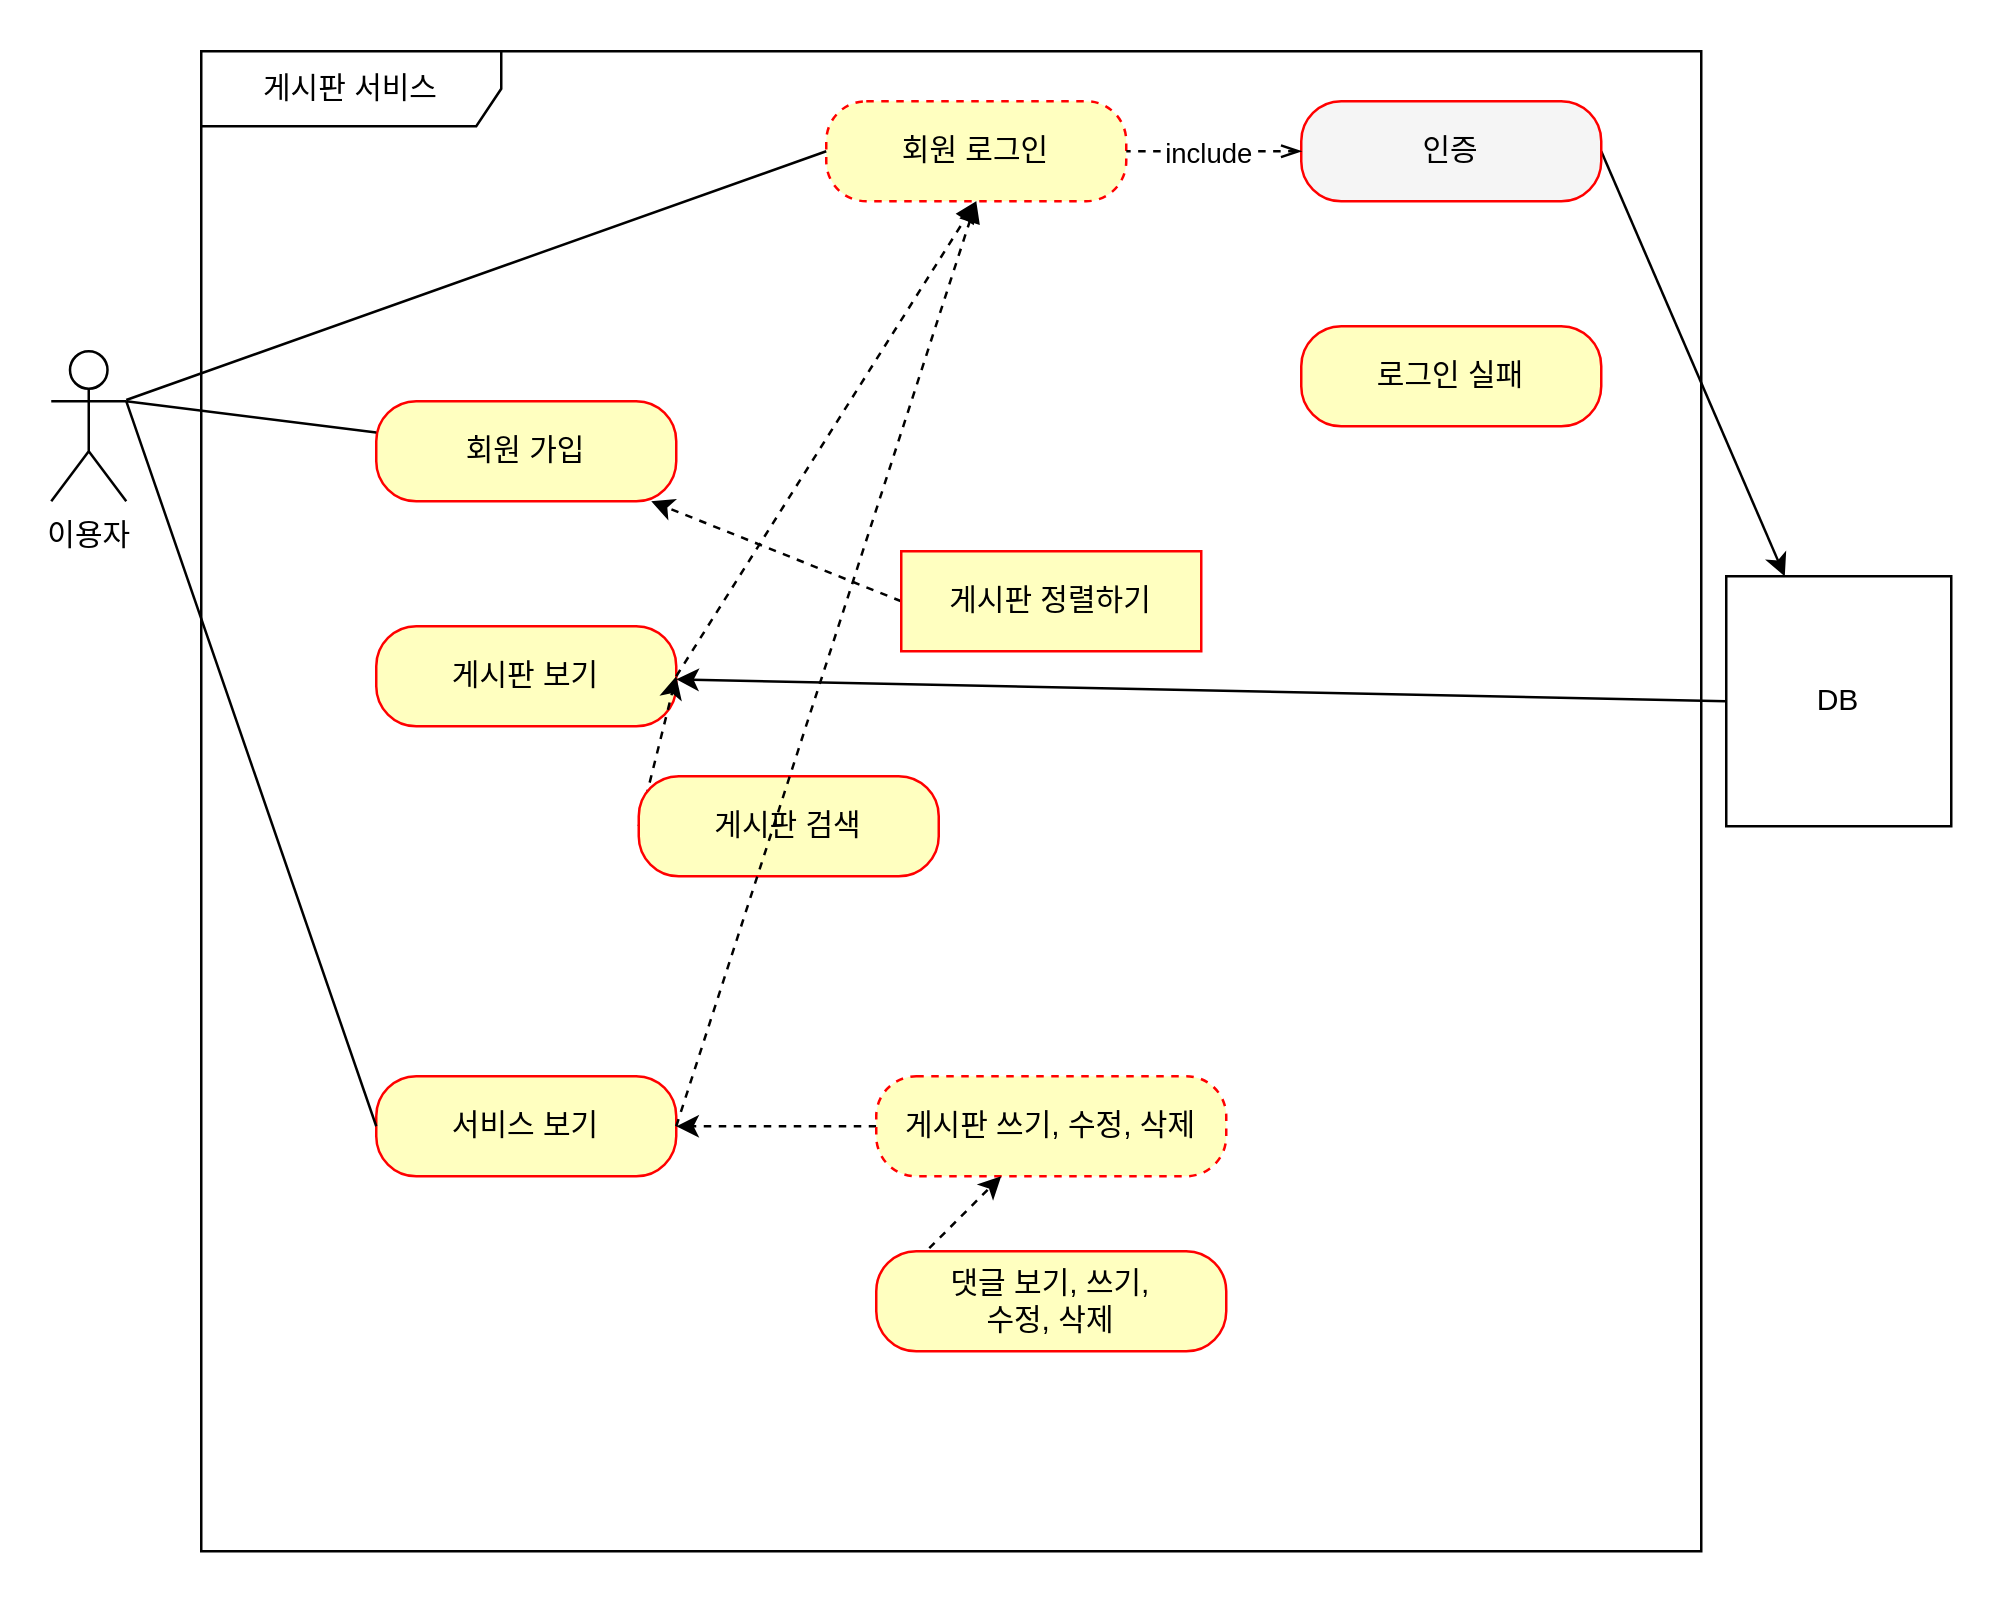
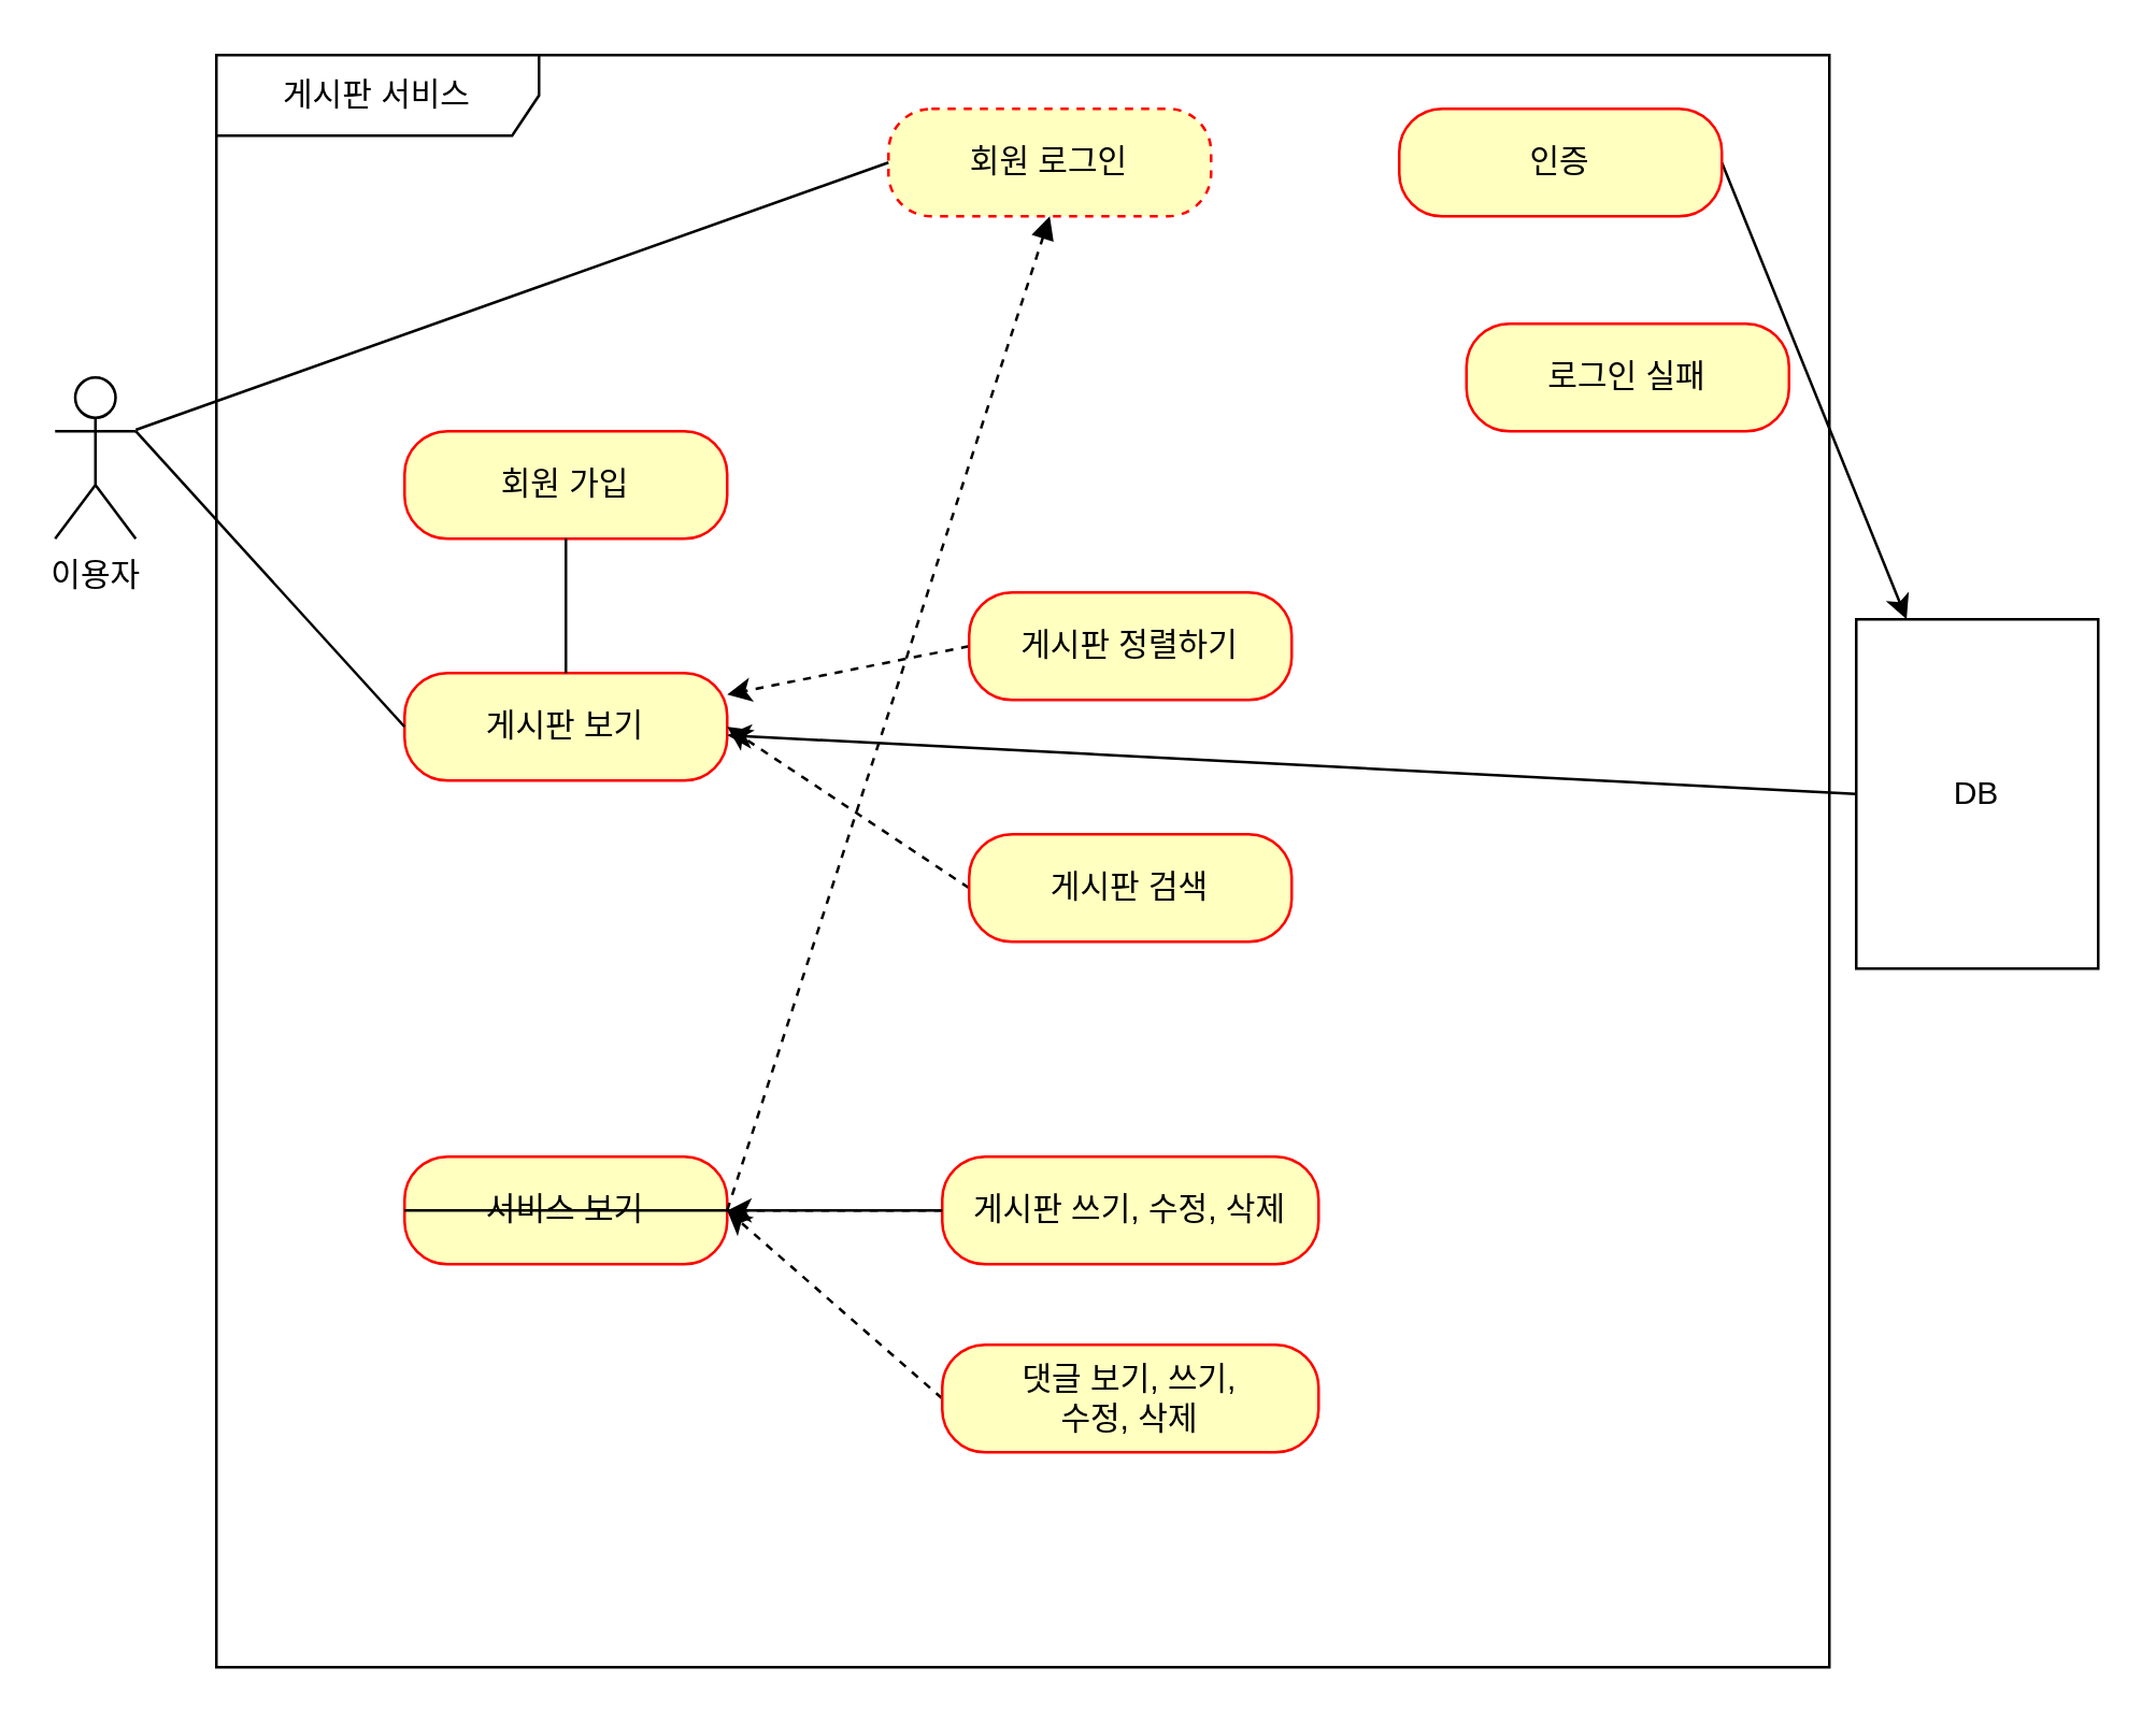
- <mxCell id="23" value="" style="endArrow=none;html=1;rounded=0;entryX=1;entryY=0.5;entryDx=0;entryDy=0;exitX=0;exitY=0.5;exitDx=0;exitDy=0;dashed=1;startArrow=openThin;startFill=0;" edge="1" parent="1" source="9" target="7"><mxGeometry width="50" height="50" relative="1" as="geometry"><mxPoint x="540" y="80" as="sourcePoint" /><mxPoint x="440" y="67" as="targetPoint" /></mxGeometry></mxCell>
- <mxCell id="24" value="include" style="edgeLabel;html=1;align=center;verticalAlign=middle;resizable=0;points=[];" vertex="1" connectable="0" parent="23"><mxGeometry x="-0.371" y="3" relative="1" as="geometry"><mxPoint x="-16" y="-3" as="offset" /></mxGeometry></mxCell>
- <mxCell id="9" value="인증" style="rounded=1;whiteSpace=wrap;html=1;arcSize=40;fontColor=#000000;fillColor=#f5f5f5;strokeColor=#ff0000;" vertex="1" parent="1"><mxGeometry x="520" y="40" width="120" height="40" as="geometry" /></mxCell>
+ <mxCell id="9" value="인증" style="rounded=1;whiteSpace=wrap;html=1;arcSize=40;fontColor=#000000;fillColor=#ffffc0;strokeColor=#ff0000;" vertex="1" parent="1"><mxGeometry x="520" y="40" width="120" height="40" as="geometry" /></mxCell>
- <mxCell id="10" value="로그인 실패" style="rounded=1;whiteSpace=wrap;html=1;arcSize=40;fontColor=#000000;fillColor=#ffffc0;strokeColor=#ff0000;" vertex="1" parent="1"><mxGeometry x="520" y="130" width="120" height="40" as="geometry" /></mxCell>
+ <mxCell id="10" value="로그인 실패" style="rounded=1;whiteSpace=wrap;html=1;arcSize=40;fontColor=#000000;fillColor=#ffffc0;strokeColor=#ff0000;" vertex="1" parent="1"><mxGeometry x="545" y="120" width="120" height="40" as="geometry" /></mxCell>
- <mxCell id="25" value="" style="endArrow=block;html=1;rounded=0;entryX=0.5;entryY=1;entryDx=0;entryDy=0;exitX=1;exitY=0.5;exitDx=0;exitDy=0;endFill=1;dashed=1;" edge="1" parent="1" source="5" target="7"><mxGeometry width="50" height="50" relative="1" as="geometry"><mxPoint x="350" y="360" as="sourcePoint" /><mxPoint x="400" y="310" as="targetPoint" /><Array as="points" /></mxGeometry></mxCell>
- <mxCell id="19" value="" style="endArrow=none;html=1;rounded=0;entryX=1;entryY=0.333;entryDx=0;entryDy=0;entryPerimeter=0;" edge="1" parent="1" source="4" target="2"><mxGeometry width="50" height="50" relative="1" as="geometry"><mxPoint x="350" y="360" as="sourcePoint" /><mxPoint x="400" y="310" as="targetPoint" /></mxGeometry></mxCell>
+ <mxCell id="19" value="" style="endArrow=none;html=1;rounded=0;" edge="1" parent="1" source="4" target="5"><mxGeometry width="50" height="50" relative="1" as="geometry"><mxPoint x="350" y="360" as="sourcePoint" /><mxPoint x="400" y="310" as="targetPoint" /></mxGeometry></mxCell>
- <mxCell id="11" style="rounded=0;orthogonalLoop=1;jettySize=auto;html=1;exitX=0;exitY=0.5;exitDx=0;exitDy=0;dashed=1;" edge="1" parent="1" source="12" target="4"><mxGeometry relative="1" as="geometry" /></mxCell>
+ <mxCell id="11" style="rounded=0;orthogonalLoop=1;jettySize=auto;html=1;exitX=0;exitY=0.5;exitDx=0;exitDy=0;dashed=1;" edge="1" parent="1" source="12" target="5"><mxGeometry relative="1" as="geometry" /></mxCell>
+ <mxCell id="21" value="" style="endArrow=none;html=1;rounded=0;entryX=1;entryY=0.333;entryDx=0;entryDy=0;entryPerimeter=0;exitX=0;exitY=0.5;exitDx=0;exitDy=0;" edge="1" parent="1" source="5" target="2"><mxGeometry width="50" height="50" relative="1" as="geometry"><mxPoint x="170" y="223" as="sourcePoint" /><mxPoint x="70" y="210" as="targetPoint" /></mxGeometry></mxCell>
- <mxCell id="12" value="게시판 정렬하기" style="whiteSpace=wrap;html=1;arcSize=40;fontColor=#000000;fillColor=#ffffc0;strokeColor=#ff0000;rounded=0;" vertex="1" parent="1"><mxGeometry x="360" y="220" width="120" height="40" as="geometry" /></mxCell>
+ <mxCell id="12" value="게시판 정렬하기" style="rounded=1;whiteSpace=wrap;html=1;arcSize=40;fontColor=#000000;fillColor=#ffffc0;strokeColor=#ff0000;" vertex="1" parent="1"><mxGeometry x="360" y="220" width="120" height="40" as="geometry" /></mxCell>
- <mxCell id="28" value="DB" style="html=1;dropTarget=0;whiteSpace=wrap;" vertex="1" parent="1"><mxGeometry x="690" y="230" width="90" height="100" as="geometry" /></mxCell>
+ <mxCell id="28" value="DB" style="html=1;dropTarget=0;whiteSpace=wrap;" vertex="1" parent="1"><mxGeometry x="690" y="230" width="90" height="130" as="geometry" /></mxCell>
- <mxCell id="14" value="게시판 검색" style="rounded=1;whiteSpace=wrap;html=1;arcSize=40;fontColor=#000000;fillColor=#ffffc0;strokeColor=#ff0000;" vertex="1" parent="1"><mxGeometry x="255" y="310" width="120" height="40" as="geometry" /></mxCell>
+ <mxCell id="14" value="게시판 검색" style="rounded=1;whiteSpace=wrap;html=1;arcSize=40;fontColor=#000000;fillColor=#ffffc0;strokeColor=#ff0000;" vertex="1" parent="1"><mxGeometry x="360" y="310" width="120" height="40" as="geometry" /></mxCell>
- <mxCell id="22" value="" style="endArrow=none;html=1;rounded=0;entryX=1;entryY=0.333;entryDx=0;entryDy=0;entryPerimeter=0;exitX=0;exitY=0.5;exitDx=0;exitDy=0;" edge="1" parent="1" source="6" target="2"><mxGeometry width="50" height="50" relative="1" as="geometry"><mxPoint x="170" y="193" as="sourcePoint" /><mxPoint x="70" y="180" as="targetPoint" /></mxGeometry></mxCell>
+ <mxCell id="22" value="" style="endArrow=none;html=1;rounded=0;exitX=0;exitY=0.5;exitDx=0;exitDy=0;" edge="1" parent="1" source="6" target="16"><mxGeometry width="50" height="50" relative="1" as="geometry"><mxPoint x="170" y="193" as="sourcePoint" /><mxPoint x="70" y="180" as="targetPoint" /></mxGeometry></mxCell>
- <mxCell id="16" value="게시판 쓰기, 수정, 삭제" style="rounded=1;whiteSpace=wrap;html=1;arcSize=40;fontColor=#000000;fillColor=#ffffc0;strokeColor=#ff0000;dashed=1;" vertex="1" parent="1"><mxGeometry x="350" y="430" width="140" height="40" as="geometry" /></mxCell>
+ <mxCell id="16" value="게시판 쓰기, 수정, 삭제" style="rounded=1;whiteSpace=wrap;html=1;arcSize=40;fontColor=#000000;fillColor=#ffffc0;strokeColor=#ff0000;" vertex="1" parent="1"><mxGeometry x="350" y="430" width="140" height="40" as="geometry" /></mxCell>
- <mxCell id="17" style="rounded=0;orthogonalLoop=1;jettySize=auto;html=1;exitX=0;exitY=0.5;exitDx=0;exitDy=0;dashed=1;" edge="1" parent="1" source="18" target="16"><mxGeometry relative="1" as="geometry" /></mxCell>
+ <mxCell id="17" style="rounded=0;orthogonalLoop=1;jettySize=auto;html=1;exitX=0;exitY=0.5;exitDx=0;exitDy=0;entryX=1;entryY=0.5;entryDx=0;entryDy=0;dashed=1;" edge="1" parent="1" source="18" target="6"><mxGeometry relative="1" as="geometry" /></mxCell>
